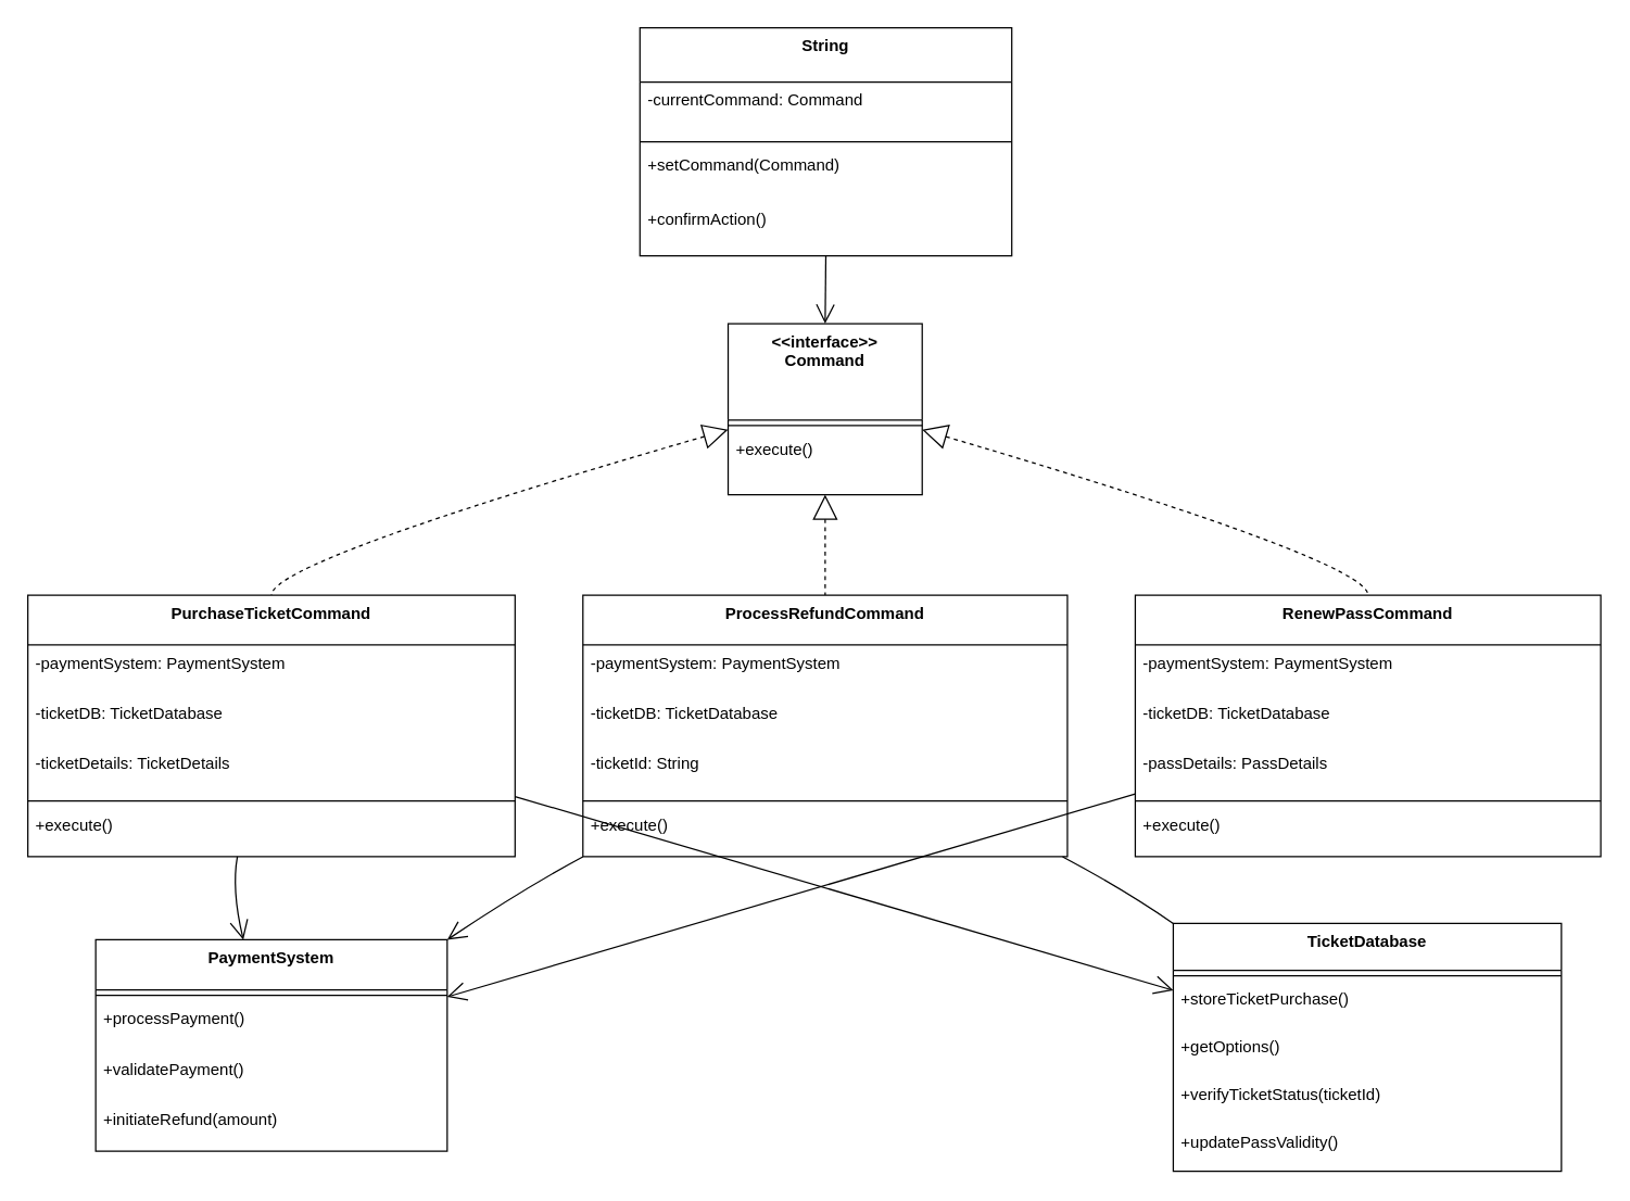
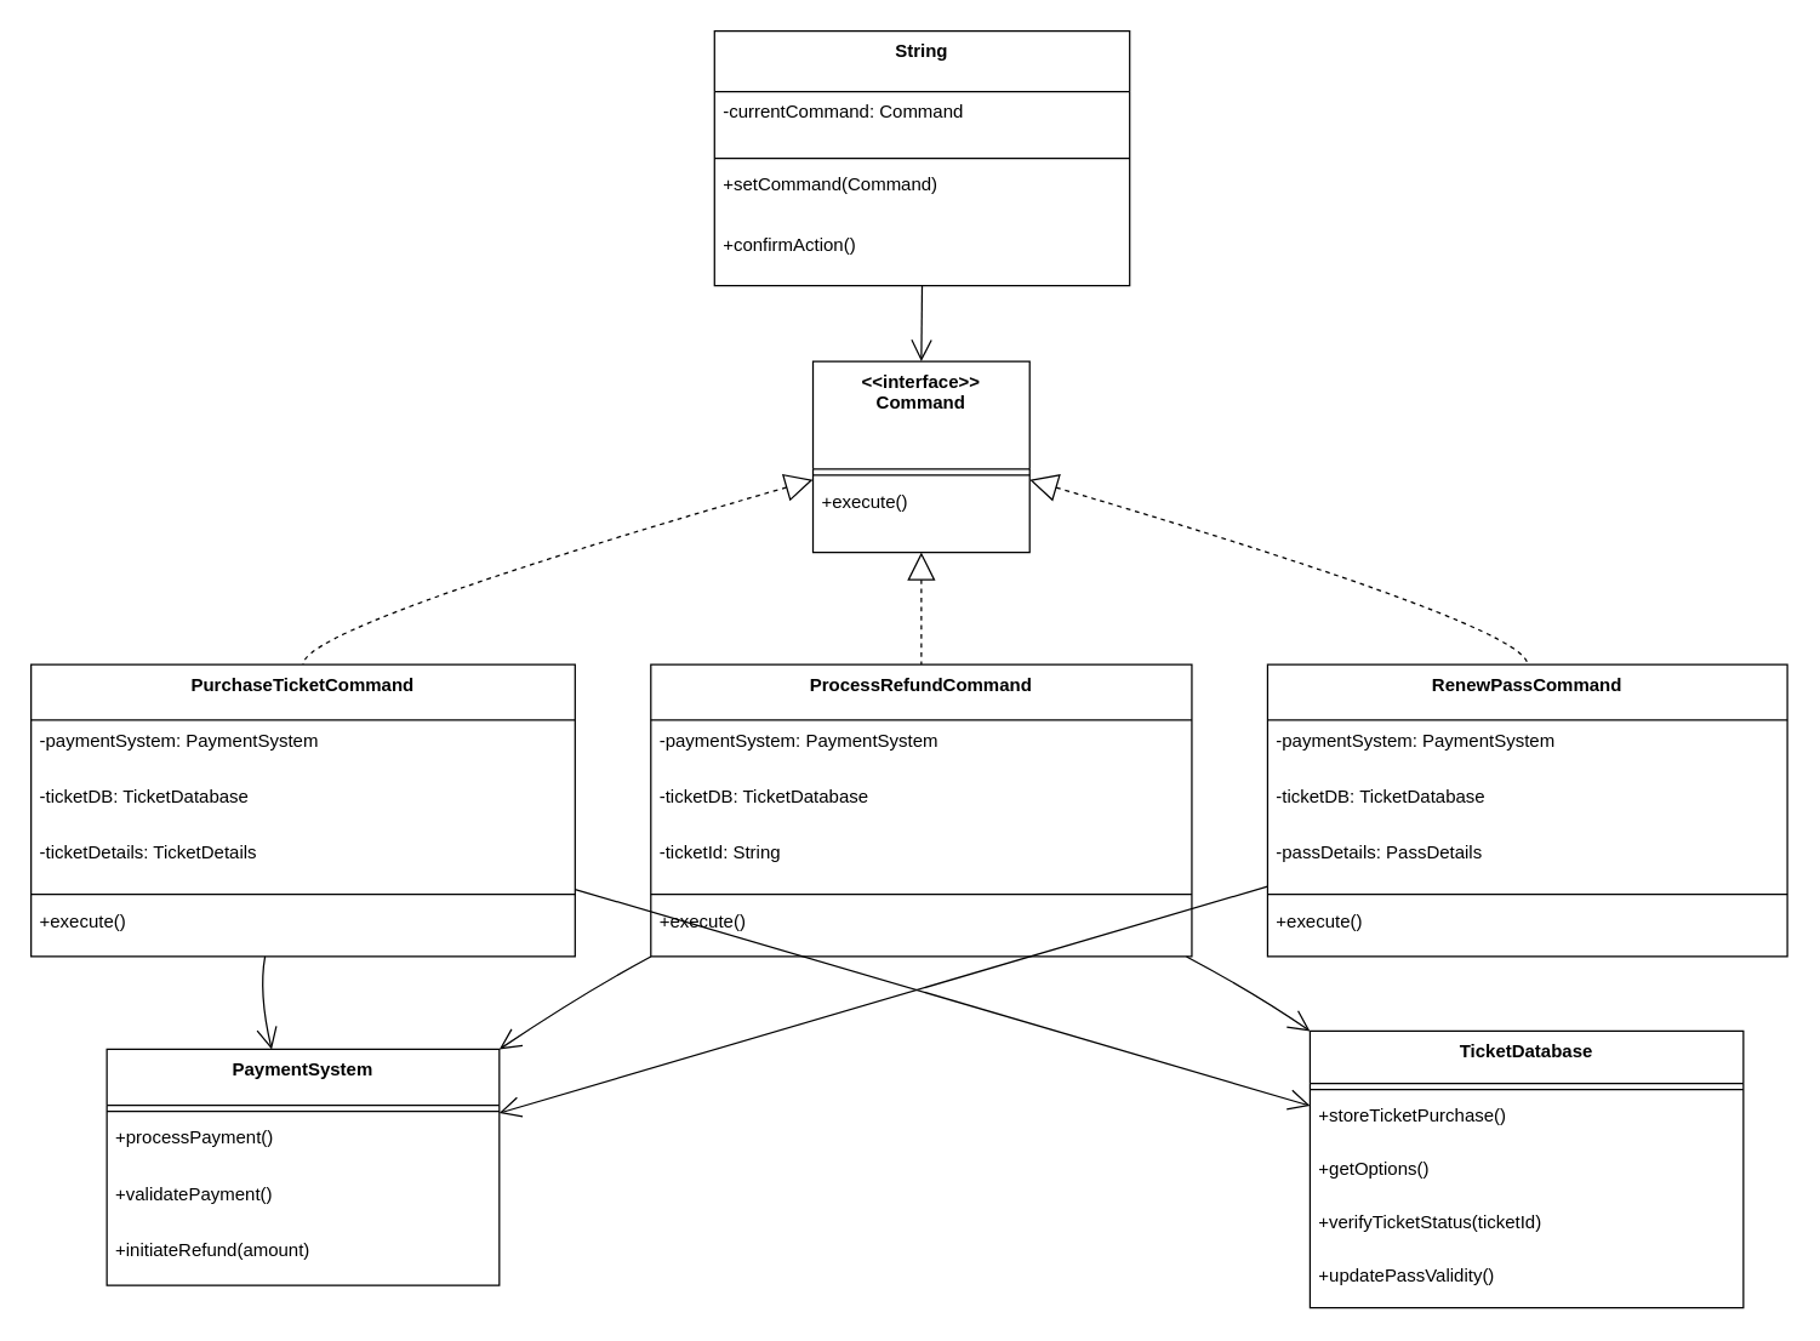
- <mxCell id="46" value="" style="curved=1;startArrow=none;endArrow=none;endSize=12;exitX=0.99;exitY=1;entryX=0;entryY=0;rounded=0;" edge="1" parent="1" source="11" target="33"><mxGeometry relative="1" as="geometry"><Array as="points"><mxPoint x="828" y="655" /></Array></mxGeometry></mxCell>
+ <mxCell id="46" value="" style="curved=1;startArrow=none;endArrow=open;endSize=12;exitX=0.99;exitY=1;entryX=0;entryY=0;rounded=0;" edge="1" parent="1" source="11" target="33"><mxGeometry relative="1" as="geometry"><Array as="points"><mxPoint x="828" y="655" /></Array></mxGeometry></mxCell>
